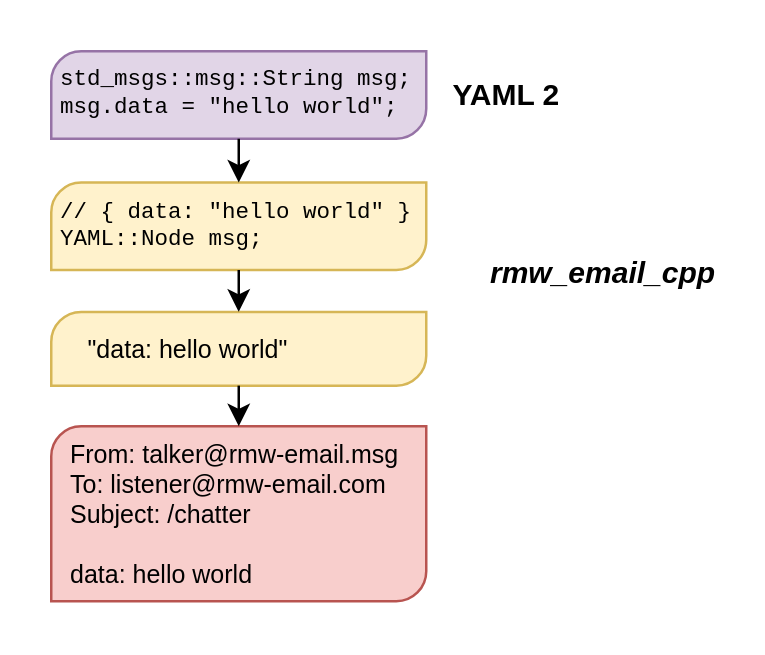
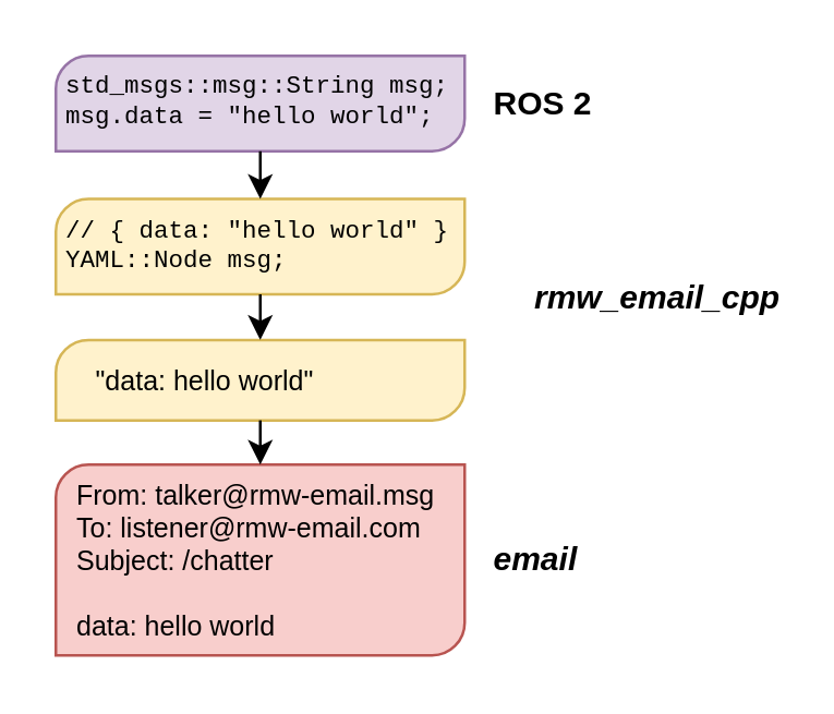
- <mxCell id="17" value="YAML 2" style="text;html=1;strokeColor=none;fillColor=none;align=left;verticalAlign=middle;whiteSpace=wrap;rounded=0;fontStyle=1" vertex="1" parent="1"><mxGeometry x="179" y="27.5" width="70" height="20" as="geometry" /></mxCell>
+ <mxCell id="17" value="ROS 2" style="text;html=1;strokeColor=none;fillColor=none;align=left;verticalAlign=middle;whiteSpace=wrap;rounded=0;fontStyle=1" vertex="1" parent="1"><mxGeometry x="179" y="27.5" width="70" height="20" as="geometry" /></mxCell>
+ <mxCell id="19" value="email" style="text;html=1;strokeColor=none;fillColor=none;align=left;verticalAlign=middle;whiteSpace=wrap;rounded=0;fontStyle=3" vertex="1" parent="1"><mxGeometry x="179" y="195" width="50" height="20" as="geometry" /></mxCell>
